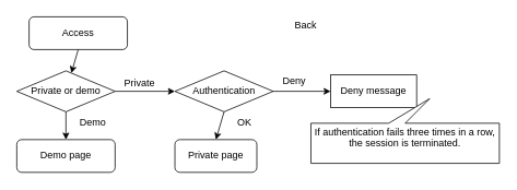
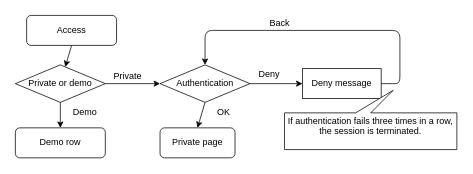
+ <mxCell id="15" value="" style="endArrow=classic;html=1;exitX=1;exitY=0.5;exitDx=0;exitDy=0;entryX=0.5;entryY=0;entryDx=0;entryDy=0;" edge="1" parent="1" source="16" target="9"><mxGeometry width="50" height="50" relative="1" as="geometry"><mxPoint x="250" y="260" as="sourcePoint" /><mxPoint x="533" y="30" as="targetPoint" /><Array as="points"><mxPoint x="513" y="111" /><mxPoint x="533" y="111" /><mxPoint x="533" y="40" /><mxPoint x="273" y="40" /></Array></mxGeometry></mxCell>
- <mxCell id="18" value="Demo page" style="rounded=1;whiteSpace=wrap;html=1;" vertex="1" parent="1"><mxGeometry x="20" y="170" width="120" height="40" as="geometry" /></mxCell>
+ <mxCell id="18" value="Demo row" style="rounded=1;whiteSpace=wrap;html=1;" vertex="1" parent="1"><mxGeometry x="20" y="170" width="120" height="40" as="geometry" /></mxCell>
